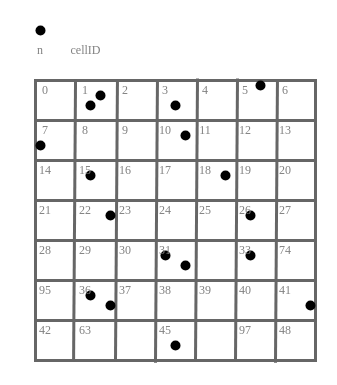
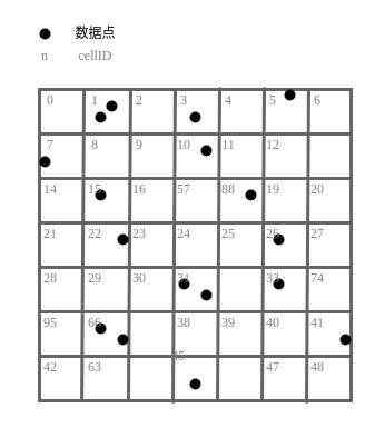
+ <mxCell id="33" value="&lt;font face=&quot;Verdana&quot;&gt;数据点&lt;/font&gt;" style="text;html=1;strokeColor=none;fillColor=none;align=center;verticalAlign=middle;whiteSpace=wrap;rounded=0;" vertex="1" parent="1"><mxGeometry x="47.5" y="20" width="75" height="20" as="geometry" /></mxCell>
- <mxCell id="76" value="13" style="text;html=1;strokeColor=none;fillColor=none;align=center;verticalAlign=middle;whiteSpace=wrap;rounded=0;fontFamily=Verdana;fontColor=#808080;" vertex="1" parent="1"><mxGeometry x="265" y="120" width="40" height="20" as="geometry" /></mxCell>
- <mxCell id="61" value="17" style="text;html=1;strokeColor=none;fillColor=none;align=center;verticalAlign=middle;whiteSpace=wrap;rounded=0;fontFamily=Verdana;fontColor=#808080;" vertex="1" parent="1"><mxGeometry x="145" y="160" width="40" height="20" as="geometry" /></mxCell>
+ <mxCell id="61" value="57" style="text;html=1;strokeColor=none;fillColor=none;align=center;verticalAlign=middle;whiteSpace=wrap;rounded=0;fontFamily=Verdana;fontColor=#808080;" vertex="1" parent="1"><mxGeometry x="145" y="160" width="40" height="20" as="geometry" /></mxCell>
- <mxCell id="67" value="18" style="text;html=1;strokeColor=none;fillColor=none;align=center;verticalAlign=middle;whiteSpace=wrap;rounded=0;fontFamily=Verdana;fontColor=#808080;" vertex="1" parent="1"><mxGeometry x="185" y="160" width="40" height="20" as="geometry" /></mxCell>
+ <mxCell id="67" value="88" style="text;html=1;strokeColor=none;fillColor=none;align=center;verticalAlign=middle;whiteSpace=wrap;rounded=0;fontFamily=Verdana;fontColor=#808080;" vertex="1" parent="1"><mxGeometry x="185" y="160" width="40" height="20" as="geometry" /></mxCell>
- <mxCell id="53" value="36" style="text;html=1;strokeColor=none;fillColor=none;align=center;verticalAlign=middle;whiteSpace=wrap;rounded=0;fontFamily=Verdana;fontColor=#808080;" vertex="1" parent="1"><mxGeometry x="65" y="280" width="40" height="20" as="geometry" /></mxCell>
+ <mxCell id="53" value="66" style="text;html=1;strokeColor=none;fillColor=none;align=center;verticalAlign=middle;whiteSpace=wrap;rounded=0;fontFamily=Verdana;fontColor=#808080;" vertex="1" parent="1"><mxGeometry x="65" y="280" width="40" height="20" as="geometry" /></mxCell>
- <mxCell id="59" value="37" style="text;html=1;strokeColor=none;fillColor=none;align=center;verticalAlign=middle;whiteSpace=wrap;rounded=0;fontFamily=Verdana;fontColor=#808080;" vertex="1" parent="1"><mxGeometry x="105" y="280" width="40" height="20" as="geometry" /></mxCell>
- <mxCell id="65" value="45" style="text;html=1;strokeColor=none;fillColor=none;align=center;verticalAlign=middle;whiteSpace=wrap;rounded=0;fontFamily=Verdana;fontColor=#808080;" vertex="1" parent="1"><mxGeometry x="145" y="320" width="40" height="20" as="geometry" /></mxCell>
+ <mxCell id="65" value="45" style="text;html=1;strokeColor=none;fillColor=none;align=center;verticalAlign=middle;whiteSpace=wrap;rounded=0;fontFamily=Verdana;fontColor=#808080;" vertex="1" parent="1"><mxGeometry x="140" y="310" width="40" height="20" as="geometry" /></mxCell>
- <mxCell id="75" value="97" style="text;html=1;strokeColor=none;fillColor=none;align=center;verticalAlign=middle;whiteSpace=wrap;rounded=0;fontFamily=Verdana;fontColor=#808080;" vertex="1" parent="1"><mxGeometry x="225" y="320" width="40" height="20" as="geometry" /></mxCell>
+ <mxCell id="75" value="47" style="text;html=1;strokeColor=none;fillColor=none;align=center;verticalAlign=middle;whiteSpace=wrap;rounded=0;fontFamily=Verdana;fontColor=#808080;" vertex="1" parent="1"><mxGeometry x="225" y="320" width="40" height="20" as="geometry" /></mxCell>
